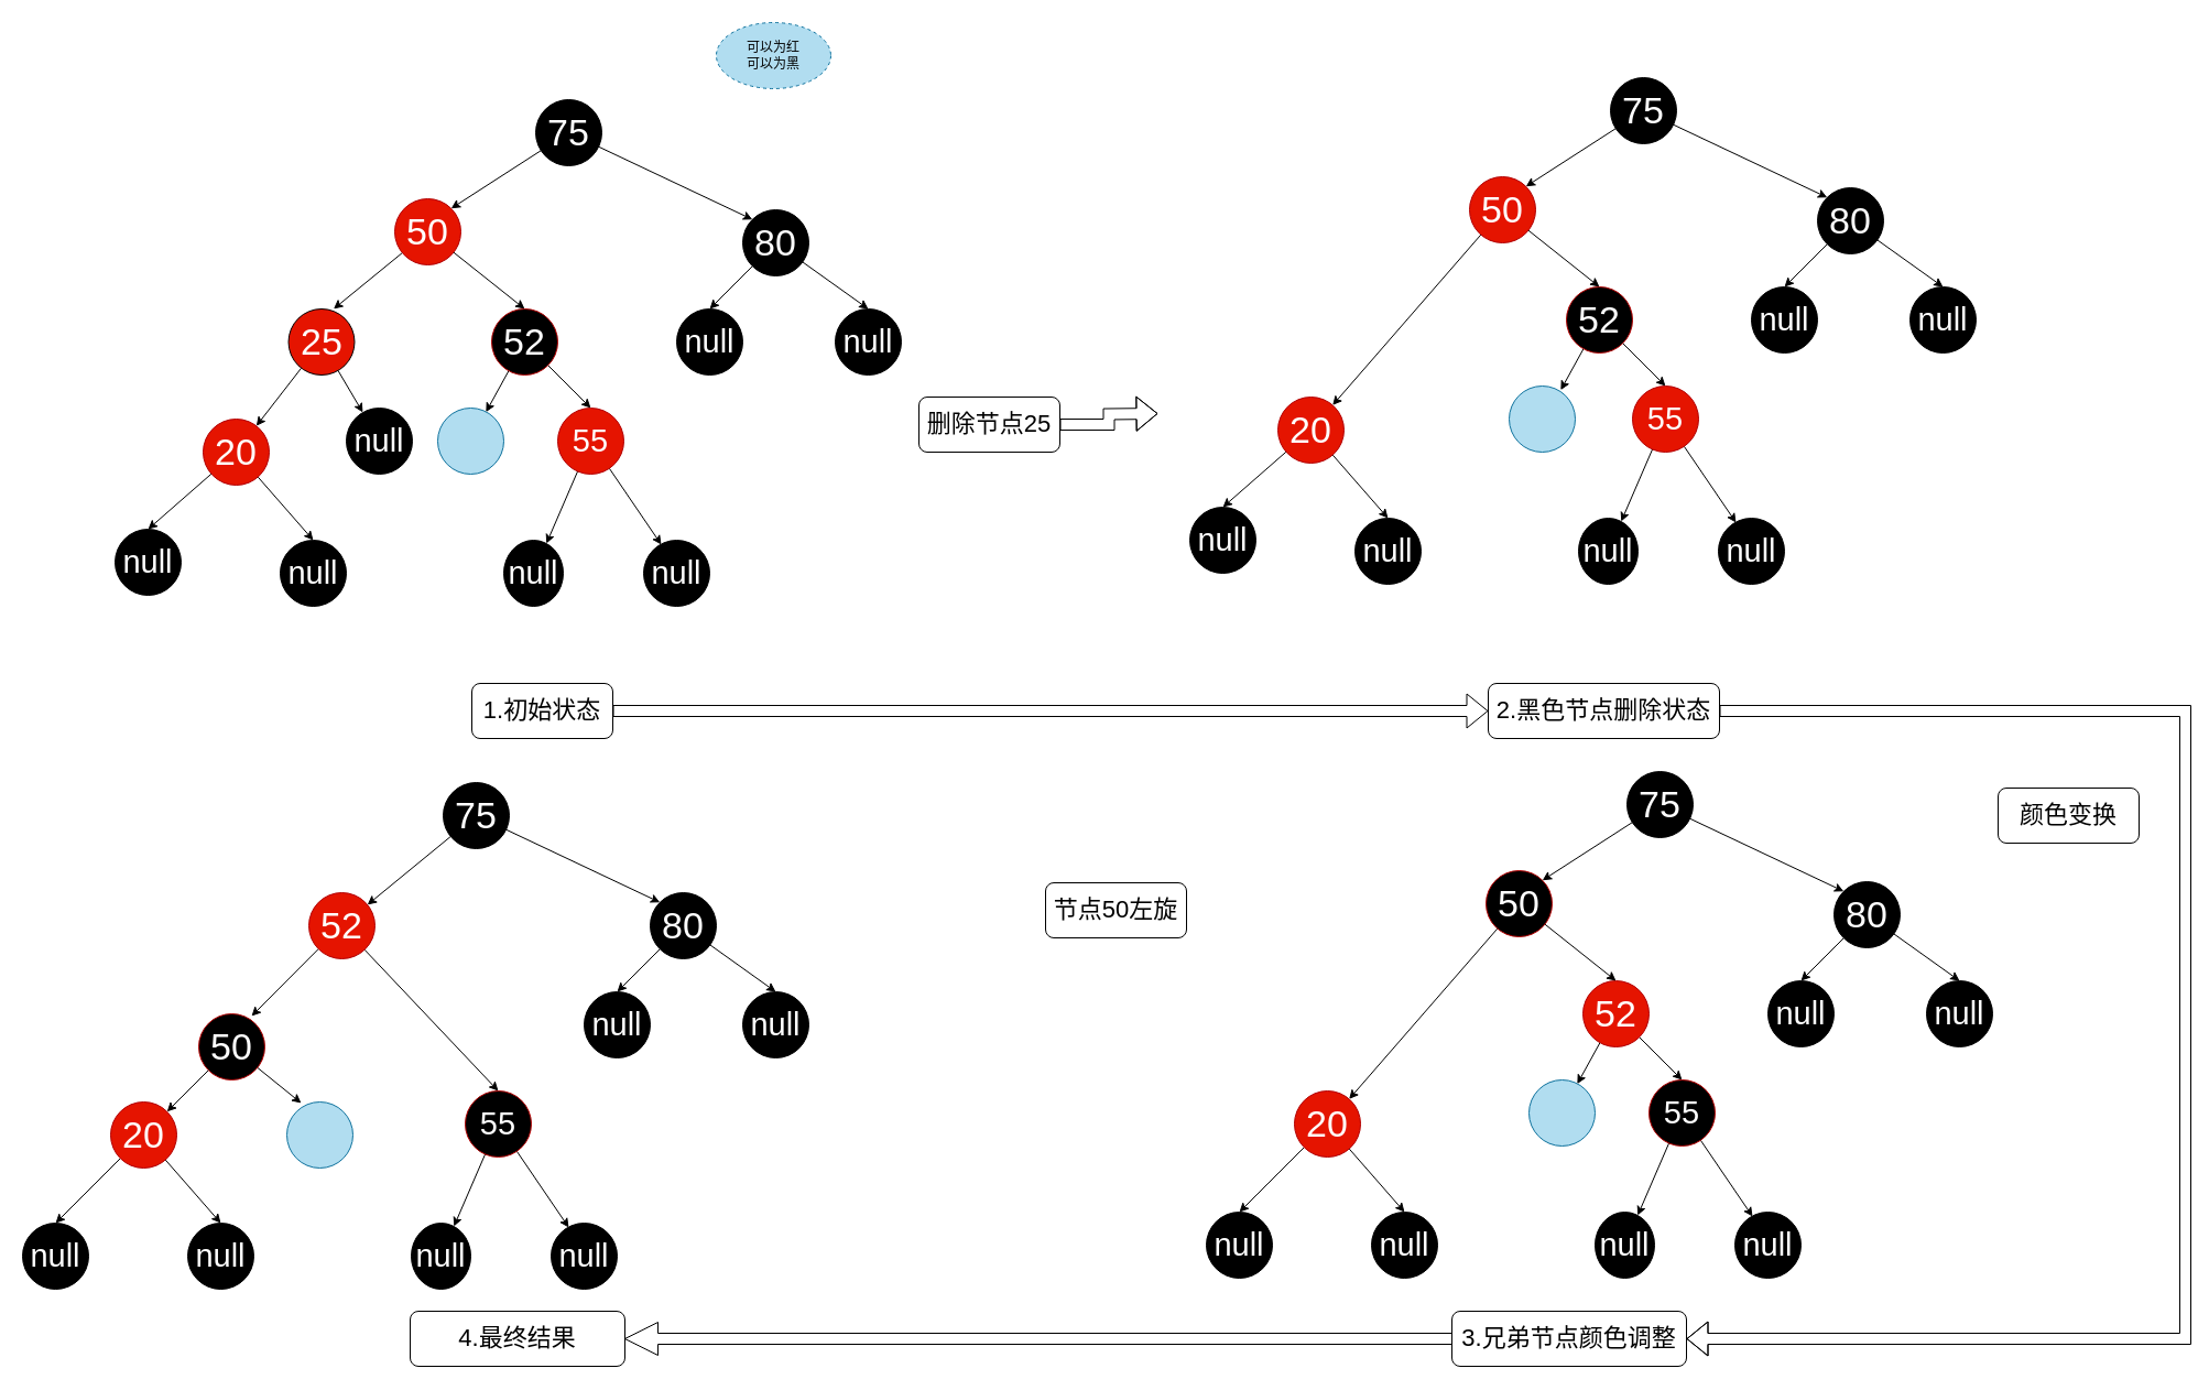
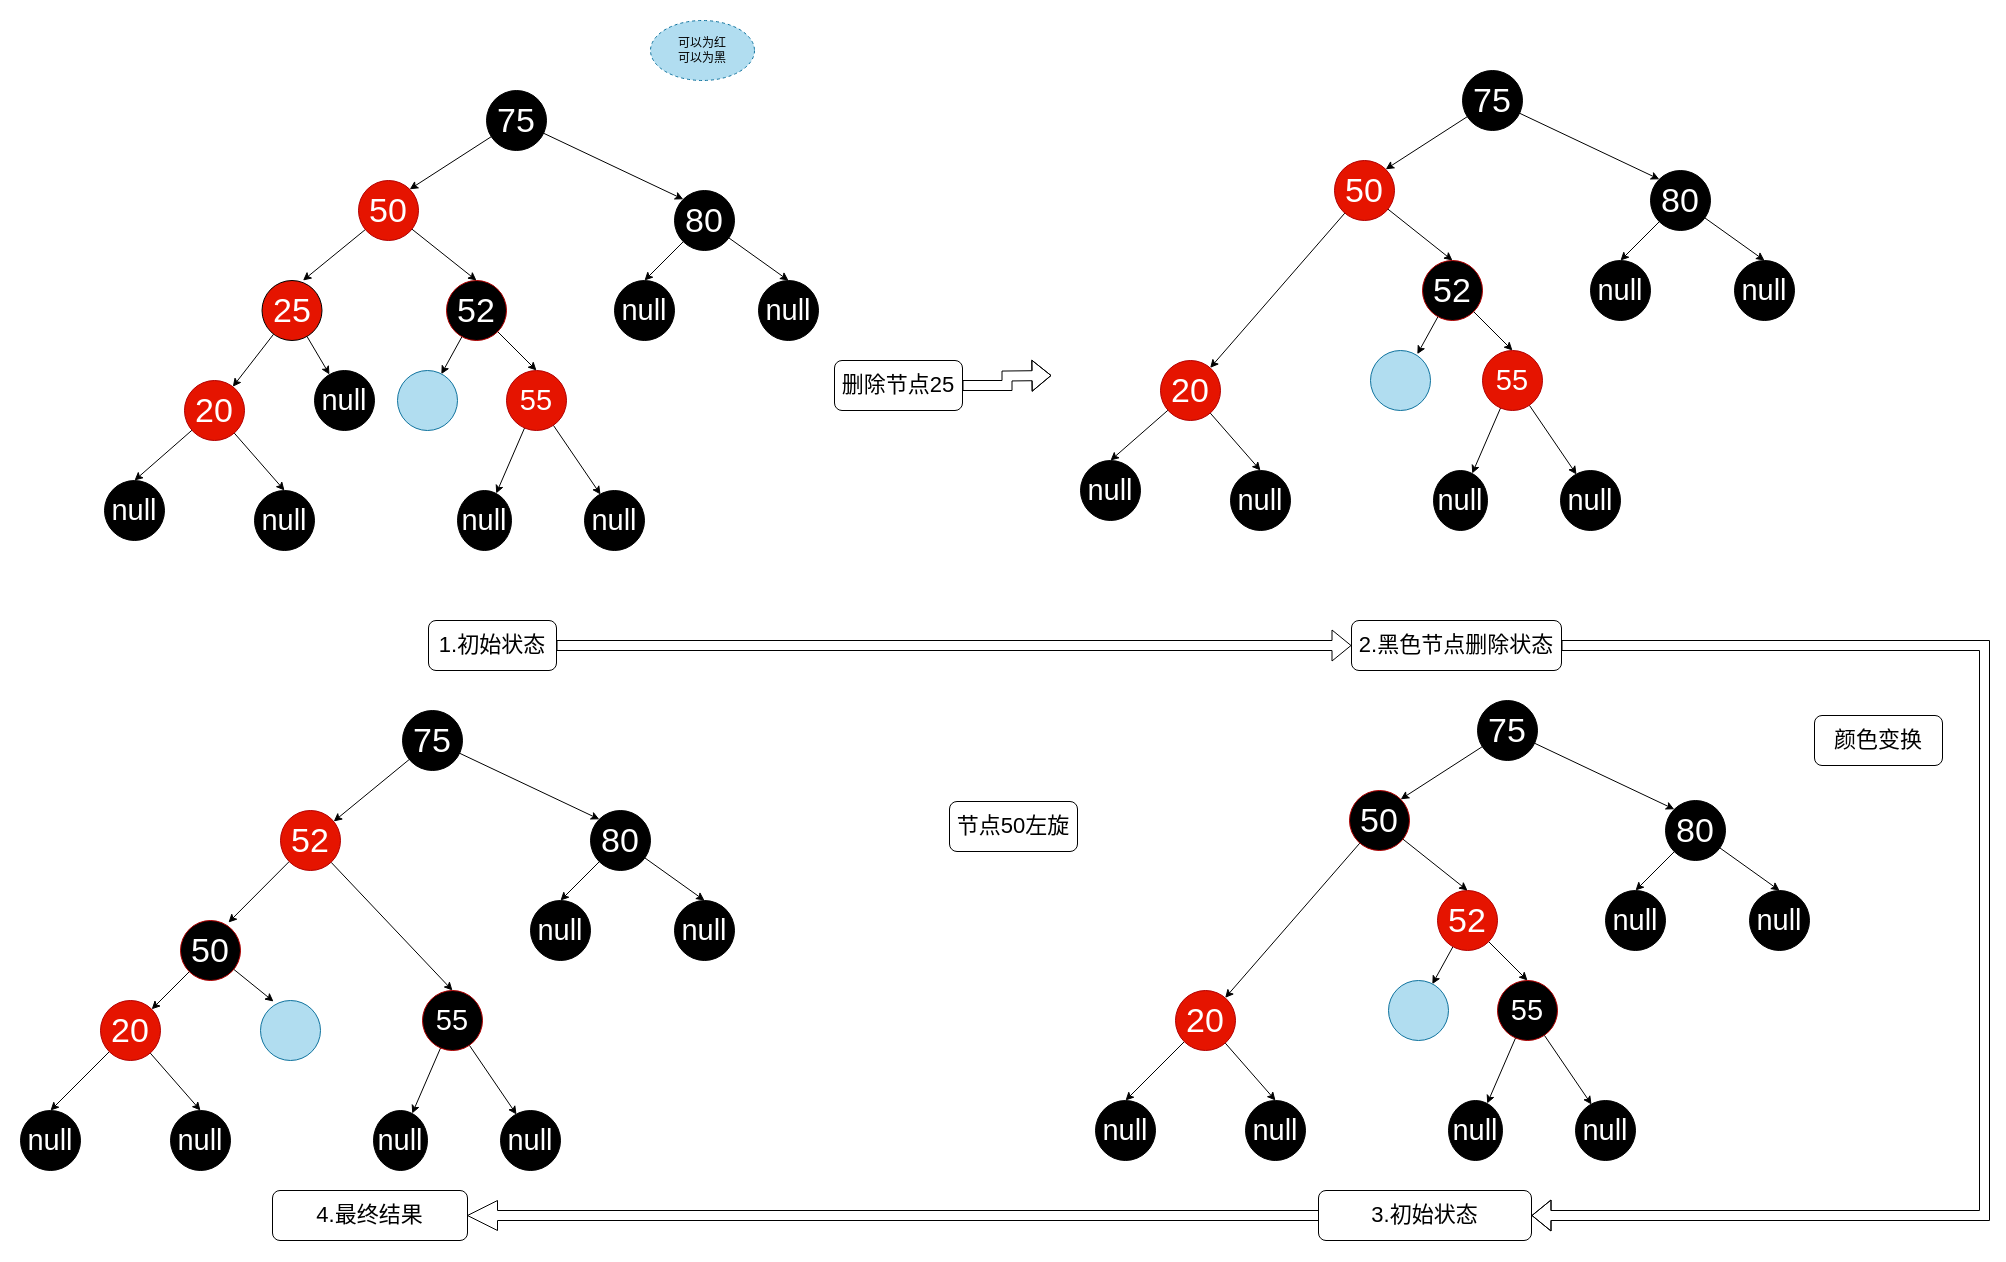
- <mxCell id="11" value="&lt;span style=&quot;font-size: 22px&quot;&gt;4.最终结果&lt;/span&gt;" style="shape=ext;rounded=1;html=1;whiteSpace=wrap;" parent="1" vertex="1"><mxGeometry x="372" y="1190" width="195" height="50" as="geometry" /></mxCell>
+ <mxCell id="11" value="&lt;span style=&quot;font-size: 22px&quot;&gt;4.最终结果&lt;/span&gt;" style="shape=ext;rounded=1;html=1;whiteSpace=wrap;" parent="1" vertex="1"><mxGeometry x="272" y="1190" width="195" height="50" as="geometry" /></mxCell>
- <mxCell id="10" value="&lt;span style=&quot;font-size: 22px&quot;&gt;3.兄弟节点颜色调整&lt;/span&gt;" style="shape=ext;rounded=1;html=1;whiteSpace=wrap;" parent="1" vertex="1"><mxGeometry x="1318" y="1190" width="213" height="50" as="geometry" /></mxCell>
+ <mxCell id="10" value="&lt;span style=&quot;font-size: 22px&quot;&gt;3.初始状态&lt;/span&gt;" style="shape=ext;rounded=1;html=1;whiteSpace=wrap;" parent="1" vertex="1"><mxGeometry x="1318" y="1190" width="213" height="50" as="geometry" /></mxCell>
